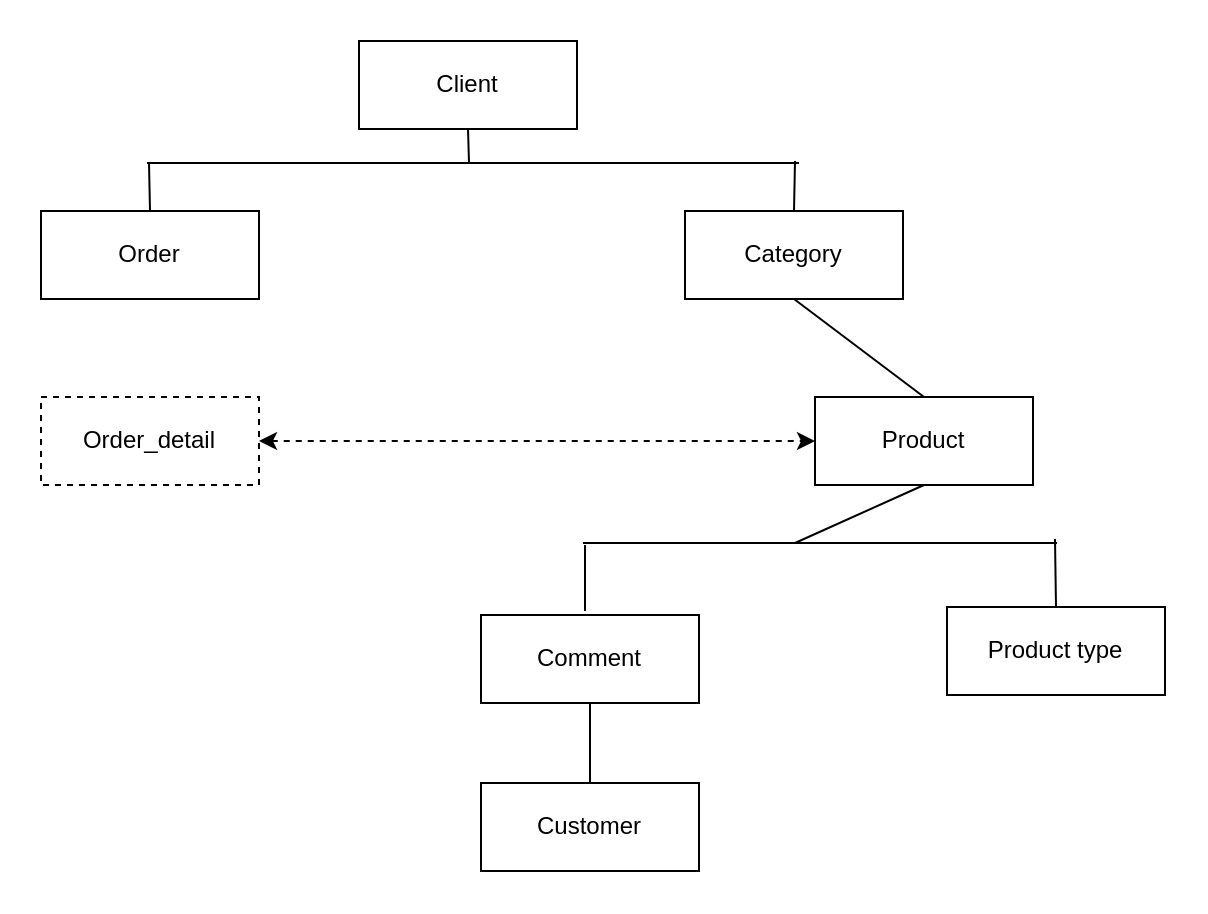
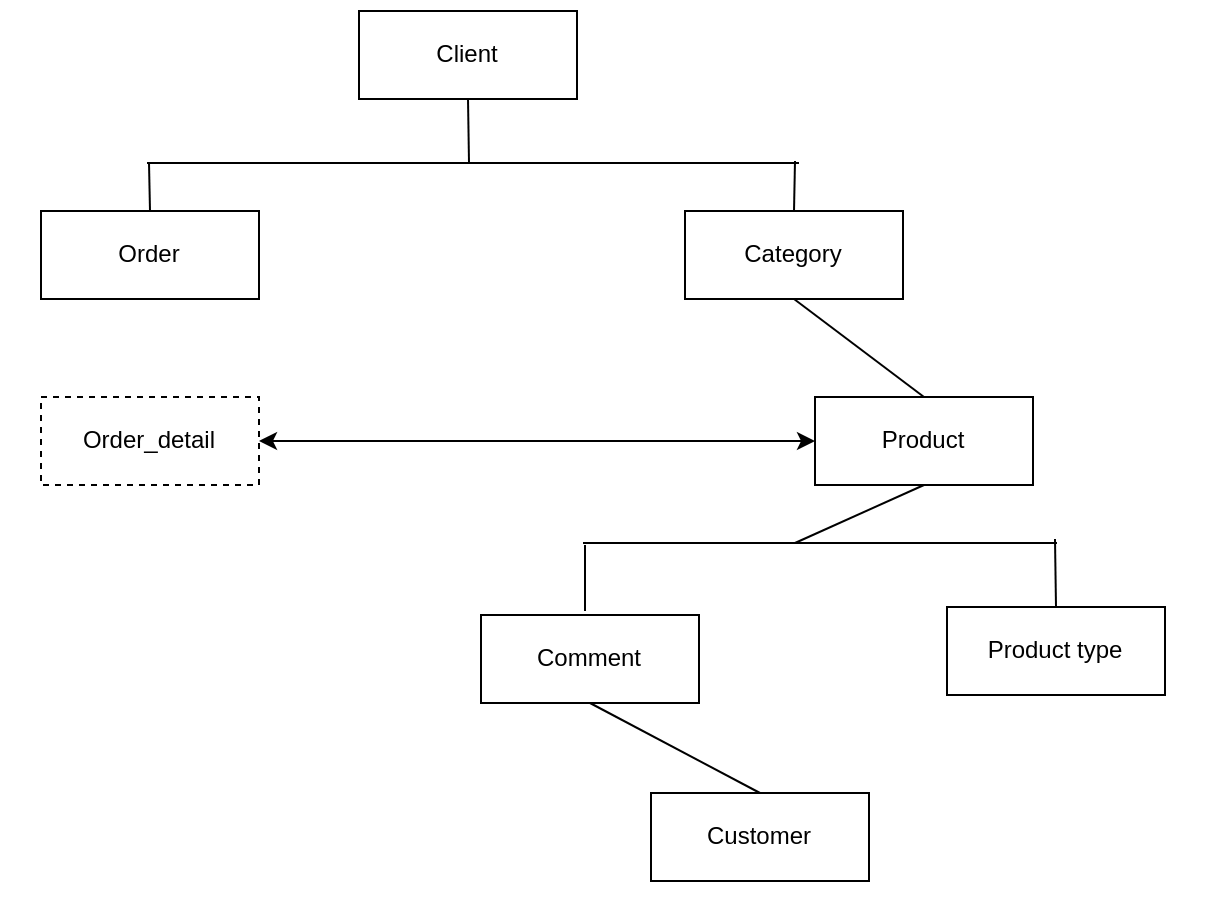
- <mxCell id="2" value="Client" style="rounded=0;whiteSpace=wrap;html=1;" vertex="1" parent="1"><mxGeometry x="179" y="20" width="109" height="44" as="geometry" /></mxCell>
+ <mxCell id="2" value="Client" style="rounded=0;whiteSpace=wrap;html=1;" vertex="1" parent="1"><mxGeometry x="179" y="5" width="109" height="44" as="geometry" /></mxCell>
- <mxCell id="20" value="" style="endArrow=classic;startArrow=classic;html=1;rounded=0;entryX=0;entryY=0.5;entryDx=0;entryDy=0;exitX=1;exitY=0.5;exitDx=0;exitDy=0;dashed=1;" edge="1" parent="1" source="5" target="6"><mxGeometry width="50" height="50" relative="1" as="geometry"><mxPoint x="207" y="263" as="sourcePoint" /><mxPoint x="257" y="213" as="targetPoint" /></mxGeometry></mxCell>
+ <mxCell id="20" value="" style="endArrow=classic;startArrow=classic;html=1;rounded=0;entryX=0;entryY=0.5;entryDx=0;entryDy=0;exitX=1;exitY=0.5;exitDx=0;exitDy=0;" edge="1" parent="1" source="5" target="6"><mxGeometry width="50" height="50" relative="1" as="geometry"><mxPoint x="207" y="263" as="sourcePoint" /><mxPoint x="257" y="213" as="targetPoint" /></mxGeometry></mxCell>
- <mxCell id="9" value="Customer" style="rounded=0;whiteSpace=wrap;html=1;" vertex="1" parent="1"><mxGeometry x="240" y="391" width="109" height="44" as="geometry" /></mxCell>
+ <mxCell id="9" value="Customer" style="rounded=0;whiteSpace=wrap;html=1;" vertex="1" parent="1"><mxGeometry x="325" y="396" width="109" height="44" as="geometry" /></mxCell>
